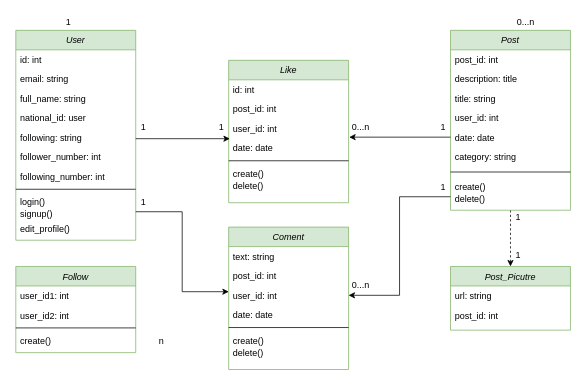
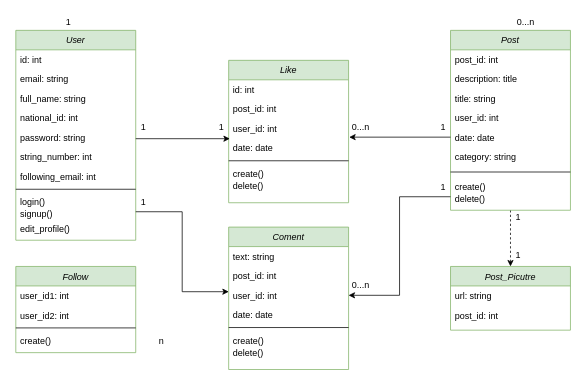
- <mxCell id="6" value="national_id: user" style="text;align=left;verticalAlign=top;spacingLeft=4;spacingRight=4;overflow=hidden;rotatable=0;points=[[0,0.5],[1,0.5]];portConstraint=eastwest;rounded=0;shadow=0;html=0;" vertex="1" parent="2"><mxGeometry y="104" width="160" height="26" as="geometry" /></mxCell>
+ <mxCell id="6" value="national_id: int" style="text;align=left;verticalAlign=top;spacingLeft=4;spacingRight=4;overflow=hidden;rotatable=0;points=[[0,0.5],[1,0.5]];portConstraint=eastwest;rounded=0;shadow=0;html=0;" vertex="1" parent="2"><mxGeometry y="104" width="160" height="26" as="geometry" /></mxCell>
- <mxCell id="7" value="following: string" style="text;align=left;verticalAlign=top;spacingLeft=4;spacingRight=4;overflow=hidden;rotatable=0;points=[[0,0.5],[1,0.5]];portConstraint=eastwest;rounded=0;shadow=0;html=0;" vertex="1" parent="2"><mxGeometry y="130" width="160" height="26" as="geometry" /></mxCell>
+ <mxCell id="7" value="password: string" style="text;align=left;verticalAlign=top;spacingLeft=4;spacingRight=4;overflow=hidden;rotatable=0;points=[[0,0.5],[1,0.5]];portConstraint=eastwest;rounded=0;shadow=0;html=0;" vertex="1" parent="2"><mxGeometry y="130" width="160" height="26" as="geometry" /></mxCell>
- <mxCell id="8" value="follower_number: int" style="text;align=left;verticalAlign=top;spacingLeft=4;spacingRight=4;overflow=hidden;rotatable=0;points=[[0,0.5],[1,0.5]];portConstraint=eastwest;rounded=0;shadow=0;html=0;" vertex="1" parent="2"><mxGeometry y="156" width="160" height="26" as="geometry" /></mxCell>
+ <mxCell id="8" value="string_number: int" style="text;align=left;verticalAlign=top;spacingLeft=4;spacingRight=4;overflow=hidden;rotatable=0;points=[[0,0.5],[1,0.5]];portConstraint=eastwest;rounded=0;shadow=0;html=0;" vertex="1" parent="2"><mxGeometry y="156" width="160" height="26" as="geometry" /></mxCell>
- <mxCell id="9" value="following_number: int" style="text;align=left;verticalAlign=top;spacingLeft=4;spacingRight=4;overflow=hidden;rotatable=0;points=[[0,0.5],[1,0.5]];portConstraint=eastwest;rounded=0;shadow=0;html=0;" vertex="1" parent="2"><mxGeometry y="182" width="160" height="26" as="geometry" /></mxCell>
+ <mxCell id="9" value="following_email: int" style="text;align=left;verticalAlign=top;spacingLeft=4;spacingRight=4;overflow=hidden;rotatable=0;points=[[0,0.5],[1,0.5]];portConstraint=eastwest;rounded=0;shadow=0;html=0;" vertex="1" parent="2"><mxGeometry y="182" width="160" height="26" as="geometry" /></mxCell>
